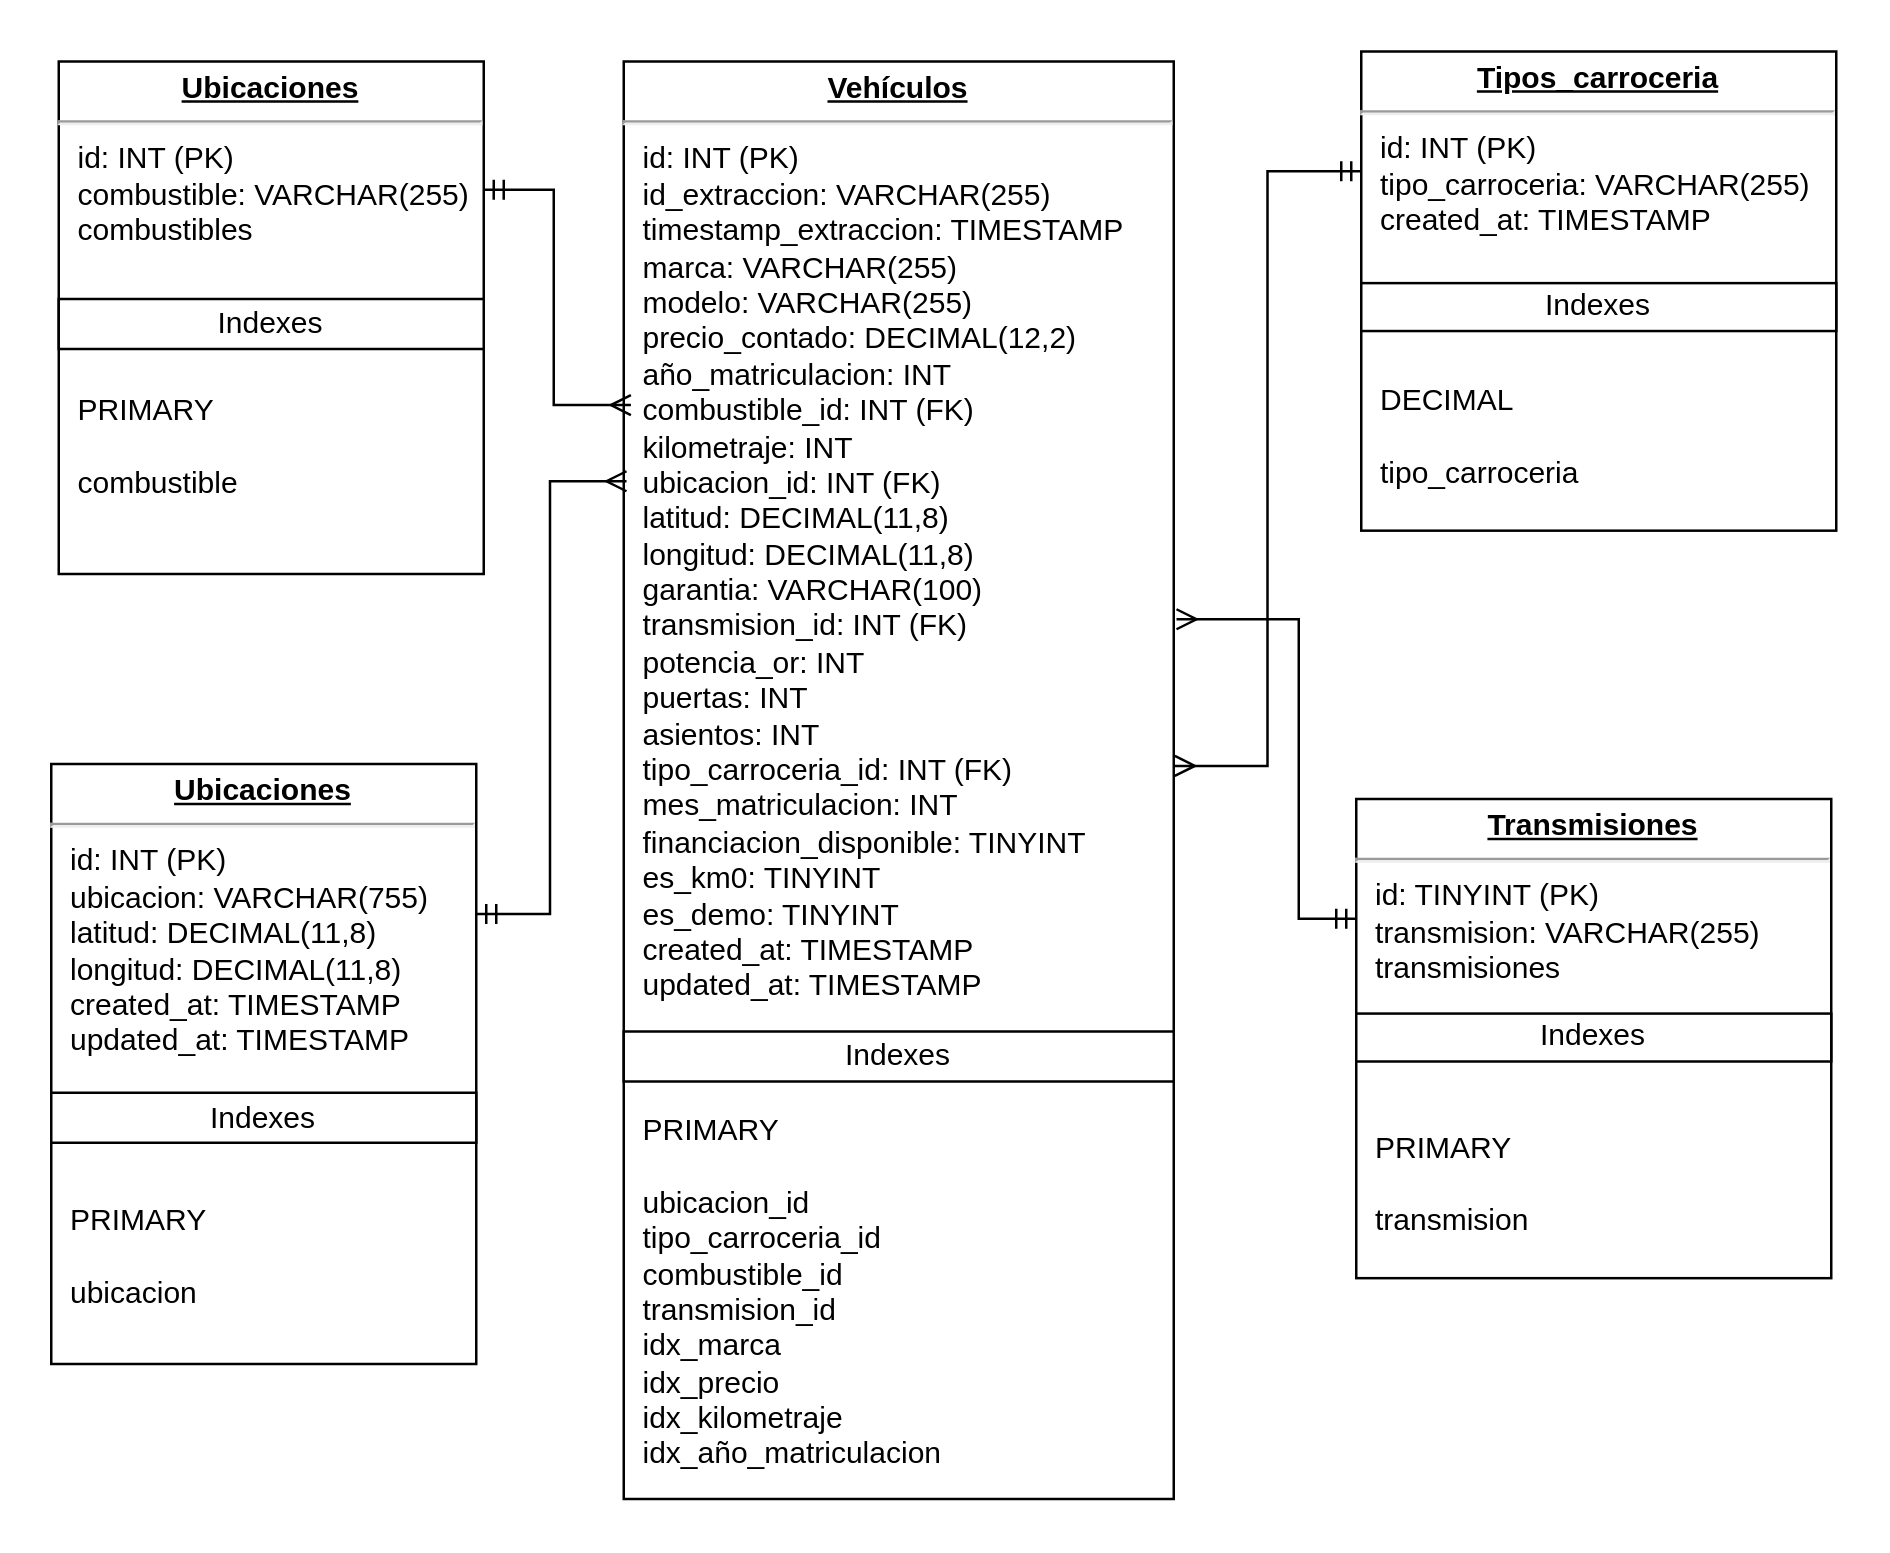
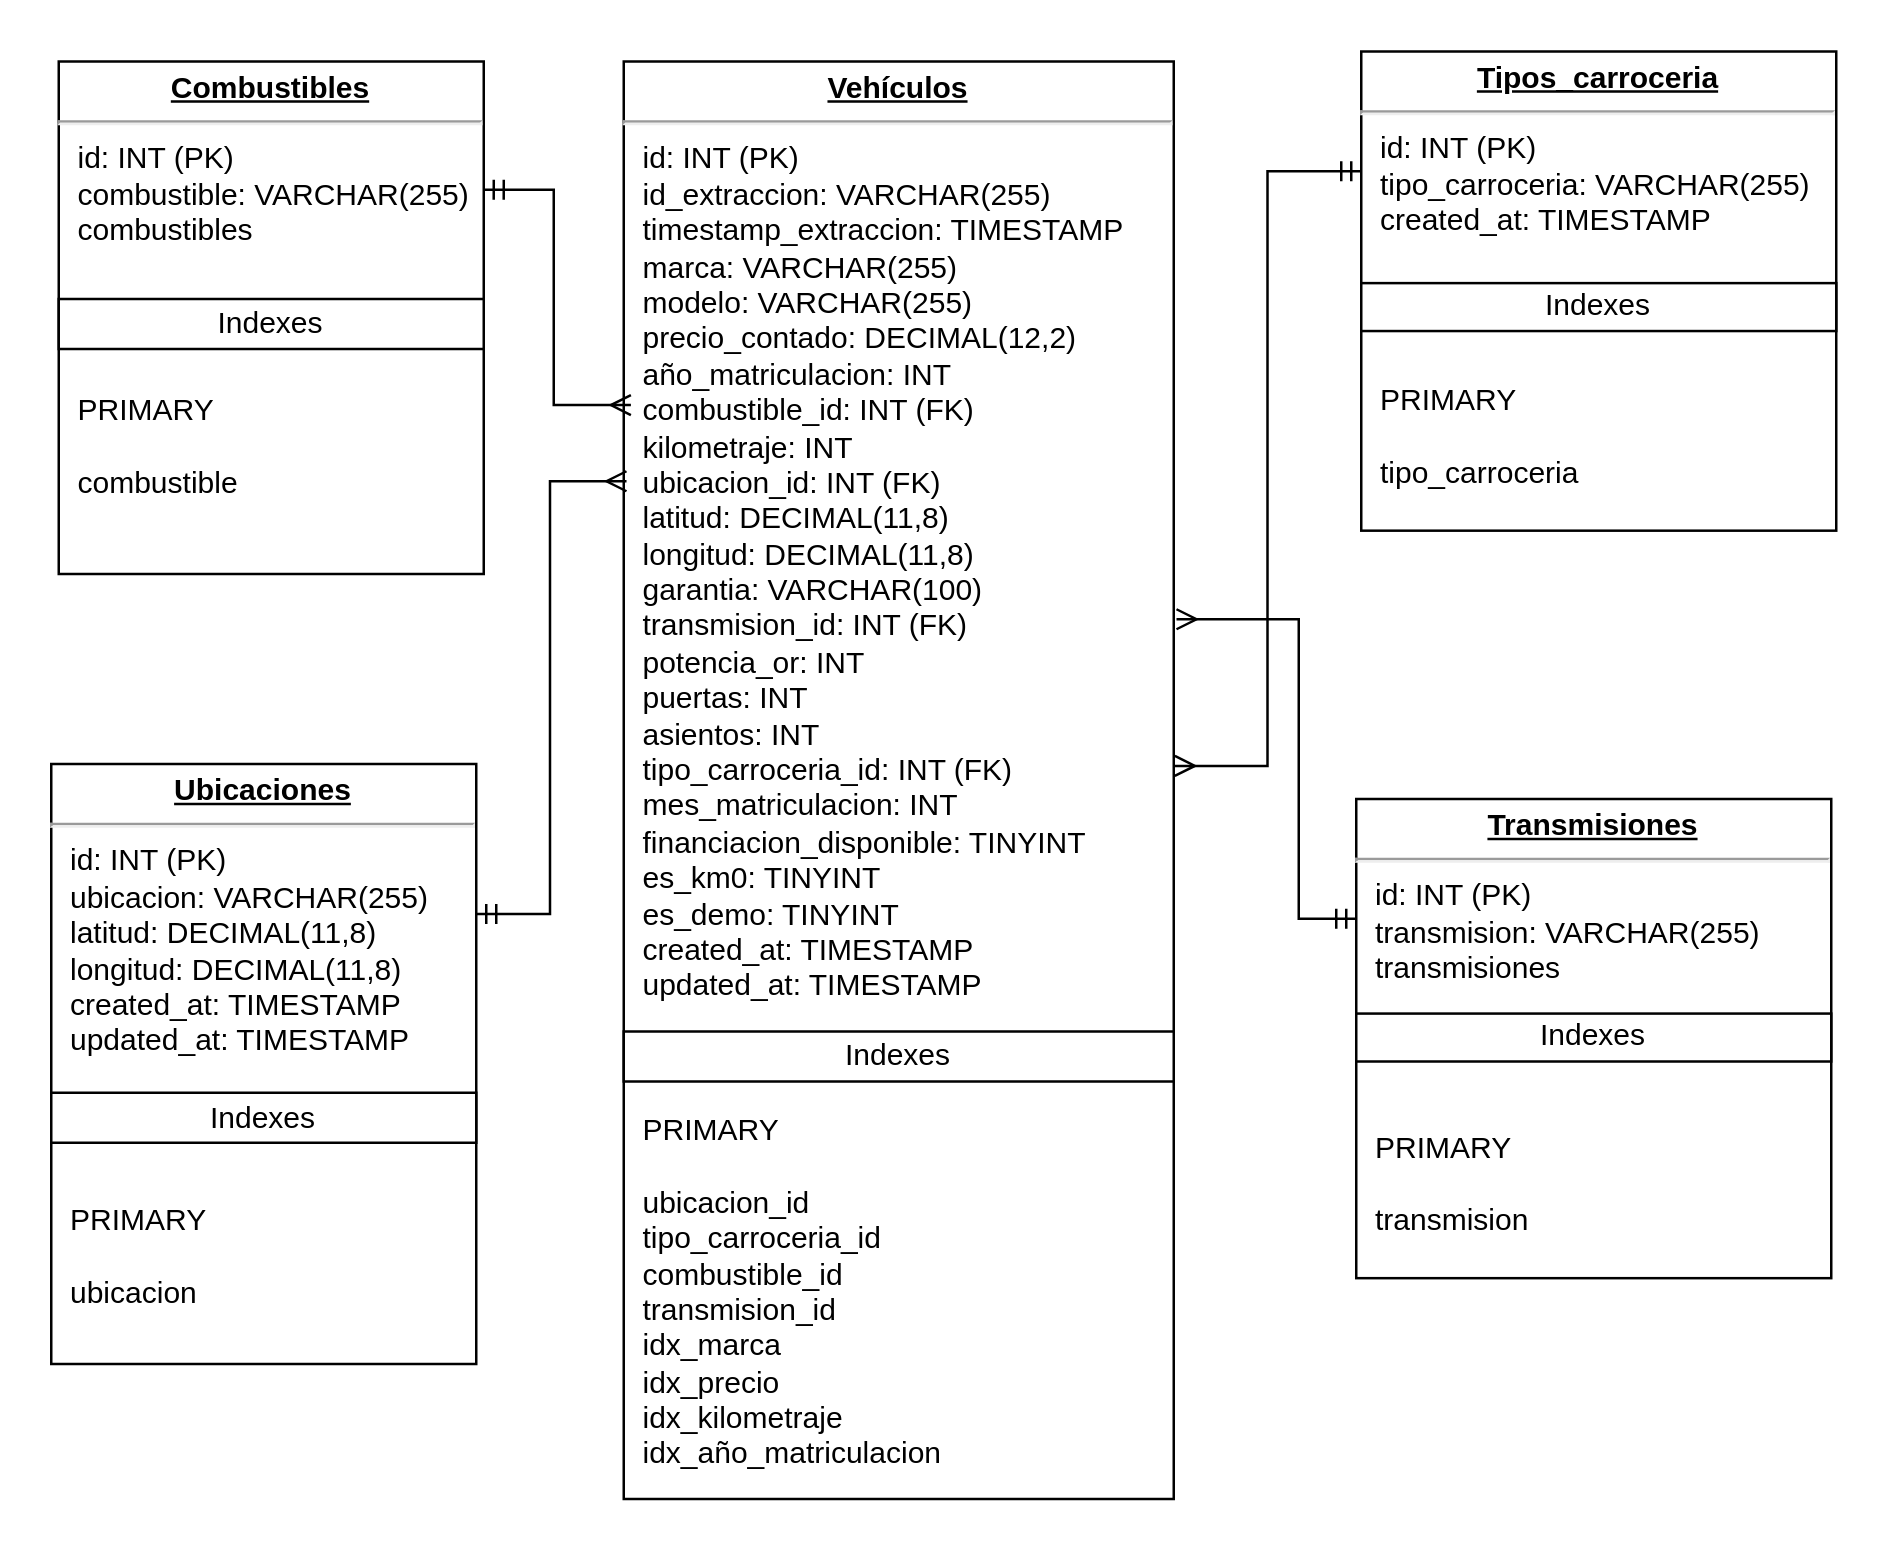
- <mxCell id="4" value="&lt;p style=&quot;margin: 0px ; margin-top: 4px ; text-align: center ; text-decoration: underline&quot;&gt;&lt;b&gt;Tipos_carroceria&lt;/b&gt;&lt;/p&gt;&lt;hr&gt;&lt;p style=&quot;margin: 0px ; margin-left: 8px&quot;&gt;id: INT (PK)&lt;/p&gt;&lt;p style=&quot;margin: 0px ; margin-left: 8px&quot;&gt;tipo_carroceria: VARCHAR(255)&lt;/p&gt;&lt;p style=&quot;margin: 0px ; margin-left: 8px&quot;&gt;created_at: TIMESTAMP&lt;/p&gt;&lt;p style=&quot;margin: 0px ; margin-left: 8px&quot;&gt;&lt;br&gt;&lt;/p&gt;&lt;p style=&quot;margin: 0px ; margin-left: 8px&quot;&gt;&lt;br&gt;&lt;/p&gt;&lt;p style=&quot;margin: 0px ; margin-left: 8px&quot;&gt;&lt;br&gt;&lt;/p&gt;&lt;p style=&quot;margin: 0px ; margin-left: 8px&quot;&gt;&lt;br&gt;&lt;/p&gt;&lt;p style=&quot;margin: 0px ; margin-left: 8px&quot;&gt;DECIMAL&lt;/p&gt;&lt;p style=&quot;margin: 0px ; margin-left: 8px&quot;&gt;&lt;br&gt;&lt;/p&gt;&lt;p style=&quot;margin: 0px ; margin-left: 8px&quot;&gt;tipo_carroceria&lt;/p&gt;" style="verticalAlign=top;align=left;overflow=fill;fontSize=12;fontFamily=Helvetica;html=1;rounded=0;shadow=0;comic=0;labelBackgroundColor=none;strokeWidth=1" vertex="1" parent="3"><mxGeometry width="190" height="191.667" as="geometry" /></mxCell>
+ <mxCell id="4" value="&lt;p style=&quot;margin: 0px ; margin-top: 4px ; text-align: center ; text-decoration: underline&quot;&gt;&lt;b&gt;Tipos_carroceria&lt;/b&gt;&lt;/p&gt;&lt;hr&gt;&lt;p style=&quot;margin: 0px ; margin-left: 8px&quot;&gt;id: INT (PK)&lt;/p&gt;&lt;p style=&quot;margin: 0px ; margin-left: 8px&quot;&gt;tipo_carroceria: VARCHAR(255)&lt;/p&gt;&lt;p style=&quot;margin: 0px ; margin-left: 8px&quot;&gt;created_at: TIMESTAMP&lt;/p&gt;&lt;p style=&quot;margin: 0px ; margin-left: 8px&quot;&gt;&lt;br&gt;&lt;/p&gt;&lt;p style=&quot;margin: 0px ; margin-left: 8px&quot;&gt;&lt;br&gt;&lt;/p&gt;&lt;p style=&quot;margin: 0px ; margin-left: 8px&quot;&gt;&lt;br&gt;&lt;/p&gt;&lt;p style=&quot;margin: 0px ; margin-left: 8px&quot;&gt;&lt;br&gt;&lt;/p&gt;&lt;p style=&quot;margin: 0px ; margin-left: 8px&quot;&gt;PRIMARY&lt;/p&gt;&lt;p style=&quot;margin: 0px ; margin-left: 8px&quot;&gt;&lt;br&gt;&lt;/p&gt;&lt;p style=&quot;margin: 0px ; margin-left: 8px&quot;&gt;tipo_carroceria&lt;/p&gt;" style="verticalAlign=top;align=left;overflow=fill;fontSize=12;fontFamily=Helvetica;html=1;rounded=0;shadow=0;comic=0;labelBackgroundColor=none;strokeWidth=1" vertex="1" parent="3"><mxGeometry width="190" height="191.667" as="geometry" /></mxCell>
- <mxCell id="8" value="&lt;p style=&quot;margin: 0px ; margin-top: 4px ; text-align: center ; text-decoration: underline&quot;&gt;&lt;b&gt;Ubicaciones&lt;/b&gt;&lt;/p&gt;&lt;hr&gt;&lt;p style=&quot;margin: 0px ; margin-left: 8px&quot;&gt;id: INT (PK)&lt;/p&gt;&lt;p style=&quot;margin: 0px ; margin-left: 8px&quot;&gt;combustible: VARCHAR(255)&lt;/p&gt;&lt;p style=&quot;margin: 0px ; margin-left: 8px&quot;&gt;combustibles&lt;/p&gt;&lt;p style=&quot;margin: 0px ; margin-left: 8px&quot;&gt;&lt;br&gt;&lt;/p&gt;&lt;p style=&quot;margin: 0px ; margin-left: 8px&quot;&gt;&lt;br&gt;&lt;/p&gt;&lt;p style=&quot;margin: 0px ; margin-left: 8px&quot;&gt;&lt;br&gt;&lt;/p&gt;&lt;p style=&quot;margin: 0px ; margin-left: 8px&quot;&gt;&lt;br&gt;&lt;/p&gt;&lt;p style=&quot;margin: 0px ; margin-left: 8px&quot;&gt;PRIMARY&lt;/p&gt;&lt;p style=&quot;margin: 0px ; margin-left: 8px&quot;&gt;&lt;br&gt;&lt;/p&gt;&lt;p style=&quot;margin: 0px ; margin-left: 8px&quot;&gt;combustible&lt;/p&gt;" style="verticalAlign=top;align=left;overflow=fill;fontSize=12;fontFamily=Helvetica;html=1;rounded=0;shadow=0;comic=0;labelBackgroundColor=none;strokeWidth=1" parent="7" vertex="1"><mxGeometry width="170" height="205" as="geometry" /></mxCell>
+ <mxCell id="8" value="&lt;p style=&quot;margin: 0px ; margin-top: 4px ; text-align: center ; text-decoration: underline&quot;&gt;&lt;b&gt;Combustibles&lt;/b&gt;&lt;/p&gt;&lt;hr&gt;&lt;p style=&quot;margin: 0px ; margin-left: 8px&quot;&gt;id: INT (PK)&lt;/p&gt;&lt;p style=&quot;margin: 0px ; margin-left: 8px&quot;&gt;combustible: VARCHAR(255)&lt;/p&gt;&lt;p style=&quot;margin: 0px ; margin-left: 8px&quot;&gt;combustibles&lt;/p&gt;&lt;p style=&quot;margin: 0px ; margin-left: 8px&quot;&gt;&lt;br&gt;&lt;/p&gt;&lt;p style=&quot;margin: 0px ; margin-left: 8px&quot;&gt;&lt;br&gt;&lt;/p&gt;&lt;p style=&quot;margin: 0px ; margin-left: 8px&quot;&gt;&lt;br&gt;&lt;/p&gt;&lt;p style=&quot;margin: 0px ; margin-left: 8px&quot;&gt;&lt;br&gt;&lt;/p&gt;&lt;p style=&quot;margin: 0px ; margin-left: 8px&quot;&gt;PRIMARY&lt;/p&gt;&lt;p style=&quot;margin: 0px ; margin-left: 8px&quot;&gt;&lt;br&gt;&lt;/p&gt;&lt;p style=&quot;margin: 0px ; margin-left: 8px&quot;&gt;combustible&lt;/p&gt;" style="verticalAlign=top;align=left;overflow=fill;fontSize=12;fontFamily=Helvetica;html=1;rounded=0;shadow=0;comic=0;labelBackgroundColor=none;strokeWidth=1" parent="7" vertex="1"><mxGeometry width="170" height="205" as="geometry" /></mxCell>
- <mxCell id="14" value="&lt;p style=&quot;margin: 0px ; margin-top: 4px ; text-align: center ; text-decoration: underline&quot;&gt;&lt;b&gt;Transmisiones&lt;/b&gt;&lt;/p&gt;&lt;hr&gt;&lt;p style=&quot;margin: 0px ; margin-left: 8px&quot;&gt;id: TINYINT (PK)&lt;/p&gt;&lt;p style=&quot;margin: 0px ; margin-left: 8px&quot;&gt;transmision: VARCHAR(255)&lt;/p&gt;&lt;p style=&quot;margin: 0px ; margin-left: 8px&quot;&gt;transmisiones&lt;/p&gt;&lt;p style=&quot;margin: 0px ; margin-left: 8px&quot;&gt;&lt;br&gt;&lt;/p&gt;&lt;p style=&quot;margin: 0px ; margin-left: 8px&quot;&gt;&lt;br&gt;&lt;/p&gt;&lt;p style=&quot;margin: 0px ; margin-left: 8px&quot;&gt;&lt;br&gt;&lt;/p&gt;&lt;p style=&quot;margin: 0px ; margin-left: 8px&quot;&gt;&lt;br&gt;&lt;/p&gt;&lt;p style=&quot;margin: 0px ; margin-left: 8px&quot;&gt;PRIMARY&lt;/p&gt;&lt;p style=&quot;margin: 0px ; margin-left: 8px&quot;&gt;&lt;br&gt;&lt;/p&gt;&lt;p style=&quot;margin: 0px ; margin-left: 8px&quot;&gt;transmision&lt;/p&gt;" style="verticalAlign=top;align=left;overflow=fill;fontSize=12;fontFamily=Helvetica;html=1;rounded=0;shadow=0;comic=0;labelBackgroundColor=none;strokeWidth=1" vertex="1" parent="13"><mxGeometry width="190" height="191.667" as="geometry" /></mxCell>
+ <mxCell id="14" value="&lt;p style=&quot;margin: 0px ; margin-top: 4px ; text-align: center ; text-decoration: underline&quot;&gt;&lt;b&gt;Transmisiones&lt;/b&gt;&lt;/p&gt;&lt;hr&gt;&lt;p style=&quot;margin: 0px ; margin-left: 8px&quot;&gt;id: INT (PK)&lt;/p&gt;&lt;p style=&quot;margin: 0px ; margin-left: 8px&quot;&gt;transmision: VARCHAR(255)&lt;/p&gt;&lt;p style=&quot;margin: 0px ; margin-left: 8px&quot;&gt;transmisiones&lt;/p&gt;&lt;p style=&quot;margin: 0px ; margin-left: 8px&quot;&gt;&lt;br&gt;&lt;/p&gt;&lt;p style=&quot;margin: 0px ; margin-left: 8px&quot;&gt;&lt;br&gt;&lt;/p&gt;&lt;p style=&quot;margin: 0px ; margin-left: 8px&quot;&gt;&lt;br&gt;&lt;/p&gt;&lt;p style=&quot;margin: 0px ; margin-left: 8px&quot;&gt;&lt;br&gt;&lt;/p&gt;&lt;p style=&quot;margin: 0px ; margin-left: 8px&quot;&gt;PRIMARY&lt;/p&gt;&lt;p style=&quot;margin: 0px ; margin-left: 8px&quot;&gt;&lt;br&gt;&lt;/p&gt;&lt;p style=&quot;margin: 0px ; margin-left: 8px&quot;&gt;transmision&lt;/p&gt;" style="verticalAlign=top;align=left;overflow=fill;fontSize=12;fontFamily=Helvetica;html=1;rounded=0;shadow=0;comic=0;labelBackgroundColor=none;strokeWidth=1" vertex="1" parent="13"><mxGeometry width="190" height="191.667" as="geometry" /></mxCell>
- <mxCell id="11" value="&lt;p style=&quot;margin: 0px ; margin-top: 4px ; text-align: center ; text-decoration: underline&quot;&gt;&lt;b&gt;Ubicaciones&lt;/b&gt;&lt;/p&gt;&lt;hr&gt;&lt;p style=&quot;margin: 0px ; margin-left: 8px&quot;&gt;id: INT (PK)&lt;/p&gt;&lt;p style=&quot;margin: 0px ; margin-left: 8px&quot;&gt;ubicacion: VARCHAR(755)&lt;/p&gt;&lt;p style=&quot;margin: 0px ; margin-left: 8px&quot;&gt;latitud: DECIMAL(11,8)&lt;/p&gt;&lt;p style=&quot;margin: 0px ; margin-left: 8px&quot;&gt;longitud: DECIMAL(11,8)&lt;/p&gt;&lt;p style=&quot;margin: 0px ; margin-left: 8px&quot;&gt;created_at: TIMESTAMP&lt;/p&gt;&lt;p style=&quot;margin: 0px ; margin-left: 8px&quot;&gt;updated_at: TIMESTAMP&lt;/p&gt;&lt;p style=&quot;margin: 0px ; margin-left: 8px&quot;&gt;&lt;br&gt;&lt;/p&gt;&lt;p style=&quot;margin: 0px ; margin-left: 8px&quot;&gt;&lt;br&gt;&lt;/p&gt;&lt;p style=&quot;margin: 0px ; margin-left: 8px&quot;&gt;&lt;br&gt;&lt;/p&gt;&lt;p style=&quot;margin: 0px ; margin-left: 8px&quot;&gt;&lt;br&gt;&lt;/p&gt;&lt;p style=&quot;margin: 0px ; margin-left: 8px&quot;&gt;PRIMARY&lt;/p&gt;&lt;p style=&quot;margin: 0px ; margin-left: 8px&quot;&gt;&lt;br&gt;&lt;/p&gt;&lt;p style=&quot;margin: 0px ; margin-left: 8px&quot;&gt;ubicacion&lt;/p&gt;" style="verticalAlign=top;align=left;overflow=fill;fontSize=12;fontFamily=Helvetica;html=1;rounded=0;shadow=0;comic=0;labelBackgroundColor=none;strokeWidth=1" vertex="1" parent="10"><mxGeometry width="170" height="240" as="geometry" /></mxCell>
+ <mxCell id="11" value="&lt;p style=&quot;margin: 0px ; margin-top: 4px ; text-align: center ; text-decoration: underline&quot;&gt;&lt;b&gt;Ubicaciones&lt;/b&gt;&lt;/p&gt;&lt;hr&gt;&lt;p style=&quot;margin: 0px ; margin-left: 8px&quot;&gt;id: INT (PK)&lt;/p&gt;&lt;p style=&quot;margin: 0px ; margin-left: 8px&quot;&gt;ubicacion: VARCHAR(255)&lt;/p&gt;&lt;p style=&quot;margin: 0px ; margin-left: 8px&quot;&gt;latitud: DECIMAL(11,8)&lt;/p&gt;&lt;p style=&quot;margin: 0px ; margin-left: 8px&quot;&gt;longitud: DECIMAL(11,8)&lt;/p&gt;&lt;p style=&quot;margin: 0px ; margin-left: 8px&quot;&gt;created_at: TIMESTAMP&lt;/p&gt;&lt;p style=&quot;margin: 0px ; margin-left: 8px&quot;&gt;updated_at: TIMESTAMP&lt;/p&gt;&lt;p style=&quot;margin: 0px ; margin-left: 8px&quot;&gt;&lt;br&gt;&lt;/p&gt;&lt;p style=&quot;margin: 0px ; margin-left: 8px&quot;&gt;&lt;br&gt;&lt;/p&gt;&lt;p style=&quot;margin: 0px ; margin-left: 8px&quot;&gt;&lt;br&gt;&lt;/p&gt;&lt;p style=&quot;margin: 0px ; margin-left: 8px&quot;&gt;&lt;br&gt;&lt;/p&gt;&lt;p style=&quot;margin: 0px ; margin-left: 8px&quot;&gt;PRIMARY&lt;/p&gt;&lt;p style=&quot;margin: 0px ; margin-left: 8px&quot;&gt;&lt;br&gt;&lt;/p&gt;&lt;p style=&quot;margin: 0px ; margin-left: 8px&quot;&gt;ubicacion&lt;/p&gt;" style="verticalAlign=top;align=left;overflow=fill;fontSize=12;fontFamily=Helvetica;html=1;rounded=0;shadow=0;comic=0;labelBackgroundColor=none;strokeWidth=1" vertex="1" parent="10"><mxGeometry width="170" height="240" as="geometry" /></mxCell>
